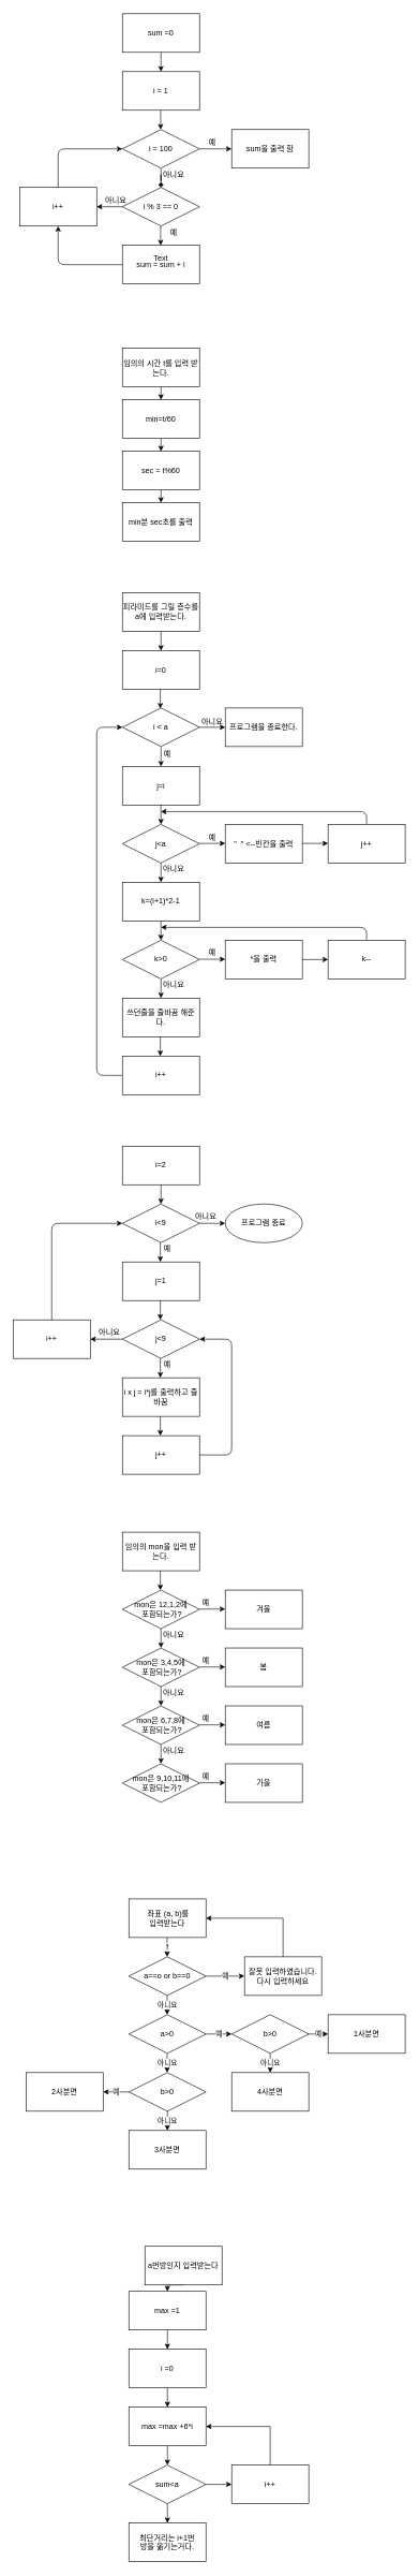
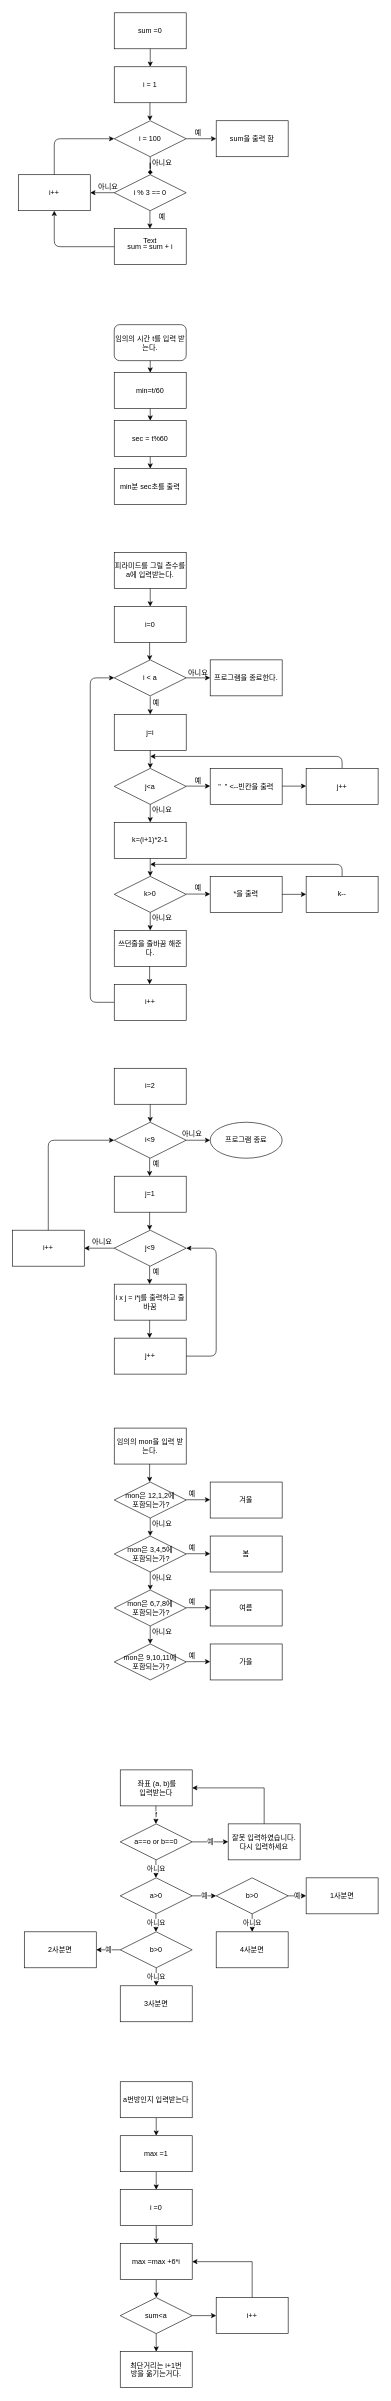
- <mxCell id="22" value="임의의 시간 t를 입력 받는다." style="rounded=0;whiteSpace=wrap;html=1;" vertex="1" parent="1"><mxGeometry x="190" y="540" width="120" height="60" as="geometry" /></mxCell>
+ <mxCell id="22" value="임의의 시간 t를 입력 받는다." style="whiteSpace=wrap;html=1;rounded=1;" vertex="1" parent="1"><mxGeometry x="190" y="540" width="120" height="60" as="geometry" /></mxCell>
- <mxCell id="131" value="a번방인지 입력받는다" style="rounded=0;whiteSpace=wrap;html=1;" vertex="1" parent="1"><mxGeometry x="225" y="3490" width="120" height="60" as="geometry" /></mxCell>
+ <mxCell id="131" value="a번방인지 입력받는다" style="rounded=0;whiteSpace=wrap;html=1;" vertex="1" parent="1"><mxGeometry x="200" y="3470" width="120" height="60" as="geometry" /></mxCell>
